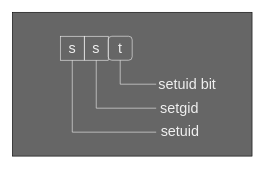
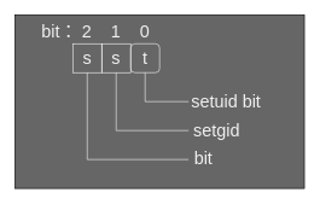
+ <mxCell id="12" value="bit： 2&amp;nbsp; &amp;nbsp; 1&amp;nbsp; &amp;nbsp; 0" style="text;html=1;align=left;verticalAlign=middle;resizable=0;points=[];autosize=1;strokeColor=none;fillColor=none;fontSize=24;fontColor=#F0F0F0;" vertex="1" parent="1"><mxGeometry x="55" y="28" width="160" height="30" as="geometry" /></mxCell>
- <mxCell id="11" value="setuid" style="text;html=1;align=left;verticalAlign=middle;resizable=0;points=[];autosize=1;strokeColor=none;fillColor=none;fontSize=24;fontColor=#F0F0F0;" vertex="1" parent="1"><mxGeometry x="266" y="204" width="80" height="30" as="geometry" /></mxCell>
+ <mxCell id="11" value="bit" style="text;html=1;align=left;verticalAlign=middle;resizable=0;points=[];autosize=1;strokeColor=none;fillColor=none;fontSize=24;fontColor=#F0F0F0;" vertex="1" parent="1"><mxGeometry x="266" y="204" width="80" height="30" as="geometry" /></mxCell>
